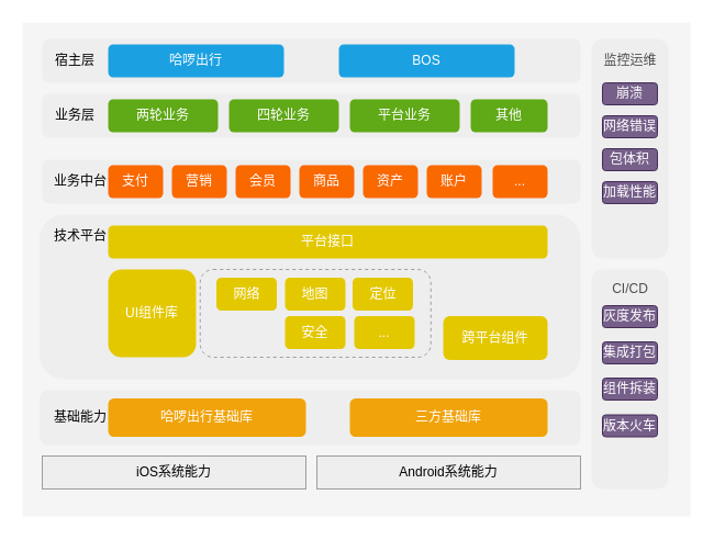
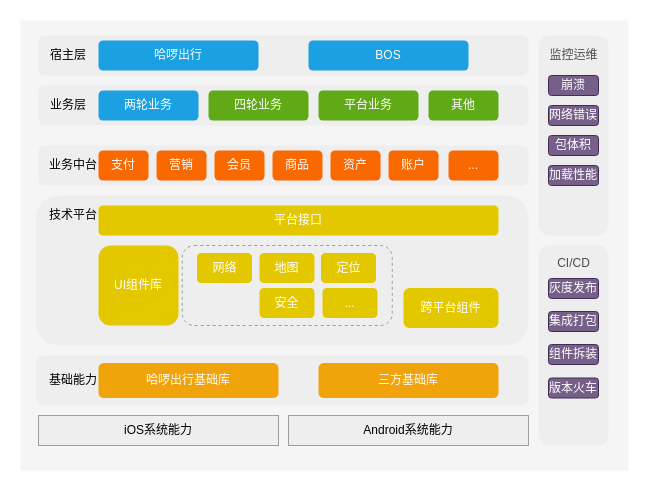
- <mxCell id="10" value="&lt;font&gt;两轮业务&lt;/font&gt;" style="rounded=1;whiteSpace=wrap;html=1;fillColor=#60a917;strokeColor=none;fontColor=#FFFFFF;" vertex="1" parent="1"><mxGeometry x="98" y="90" width="100" height="30" as="geometry" /></mxCell>
+ <mxCell id="10" value="&lt;font&gt;两轮业务&lt;/font&gt;" style="rounded=1;whiteSpace=wrap;html=1;fillColor=#1ba1e2;strokeColor=none;fontColor=#FFFFFF;" vertex="1" parent="1"><mxGeometry x="98" y="90" width="100" height="30" as="geometry" /></mxCell>
